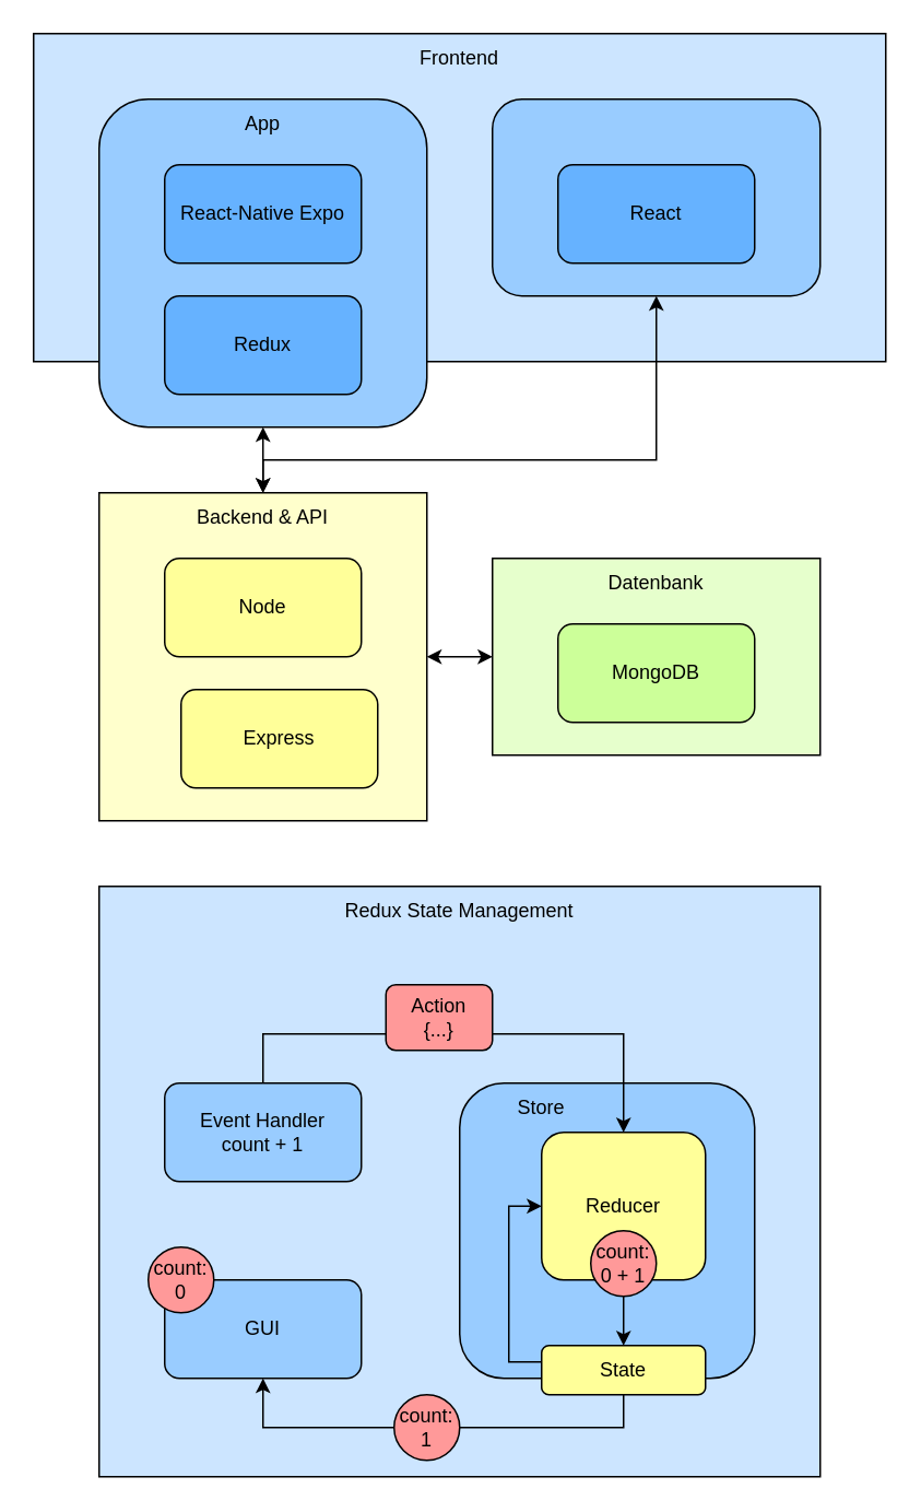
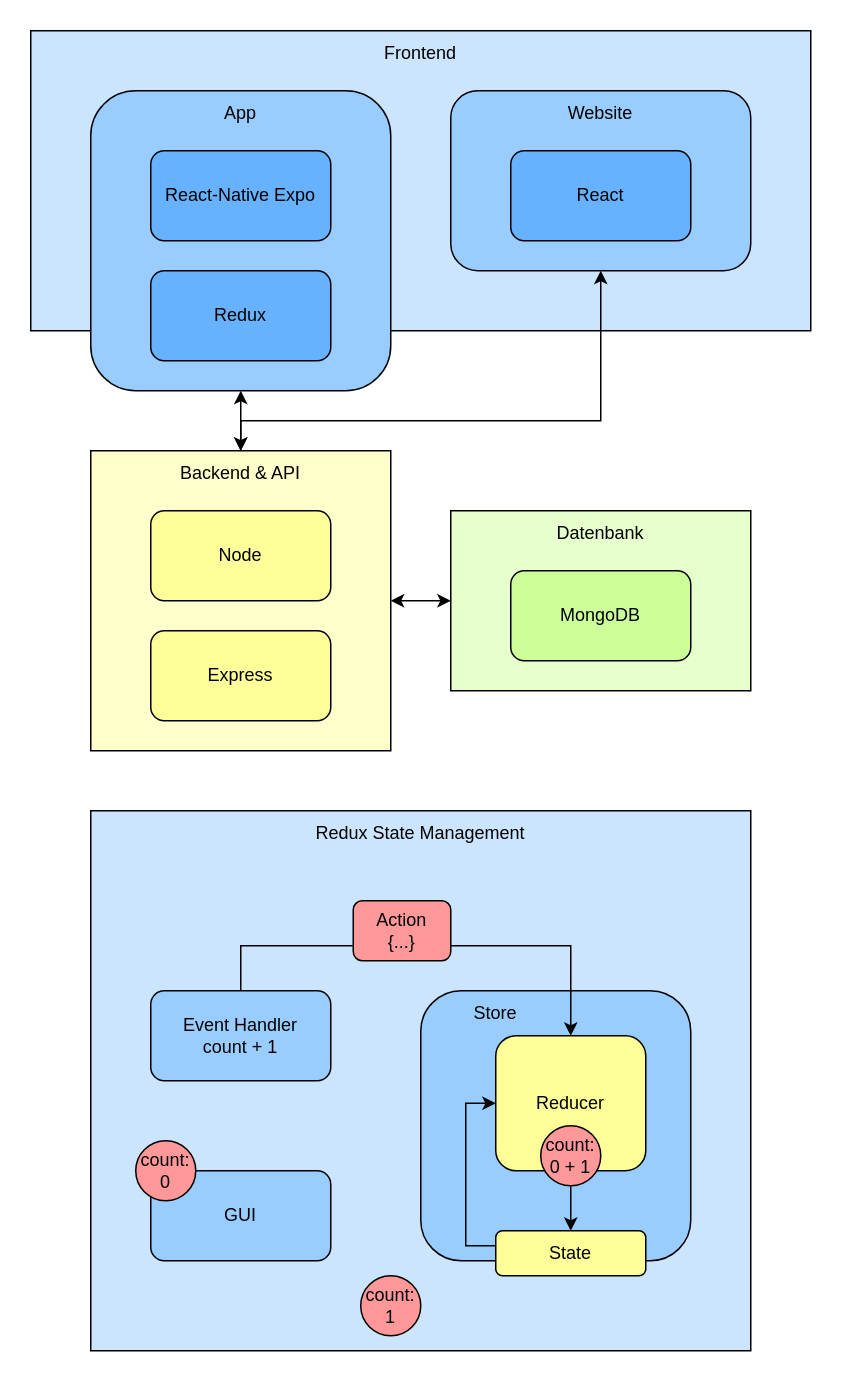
+ <mxCell id="11" value="Website" style="text;html=1;strokeColor=none;fillColor=none;align=center;verticalAlign=middle;whiteSpace=wrap;rounded=0;" parent="1" vertex="1"><mxGeometry x="370" y="60" width="60" height="30" as="geometry" /></mxCell>
- <mxCell id="17" value="Express" style="rounded=1;whiteSpace=wrap;html=1;fillColor=#FFFF99;" parent="1" vertex="1"><mxGeometry x="110" y="420" width="120" height="60" as="geometry" /></mxCell>
+ <mxCell id="17" value="Express" style="rounded=1;whiteSpace=wrap;html=1;fillColor=#FFFF99;" parent="1" vertex="1"><mxGeometry x="100" y="420" width="120" height="60" as="geometry" /></mxCell>
- <mxCell id="27" style="edgeStyle=orthogonalEdgeStyle;rounded=0;orthogonalLoop=1;jettySize=auto;html=1;entryX=0.5;entryY=1;entryDx=0;entryDy=0;" parent="1" source="28" target="23" edge="1"><mxGeometry relative="1" as="geometry"><Array as="points"><mxPoint x="380" y="870" /><mxPoint x="160" y="870" /></Array></mxGeometry></mxCell>
